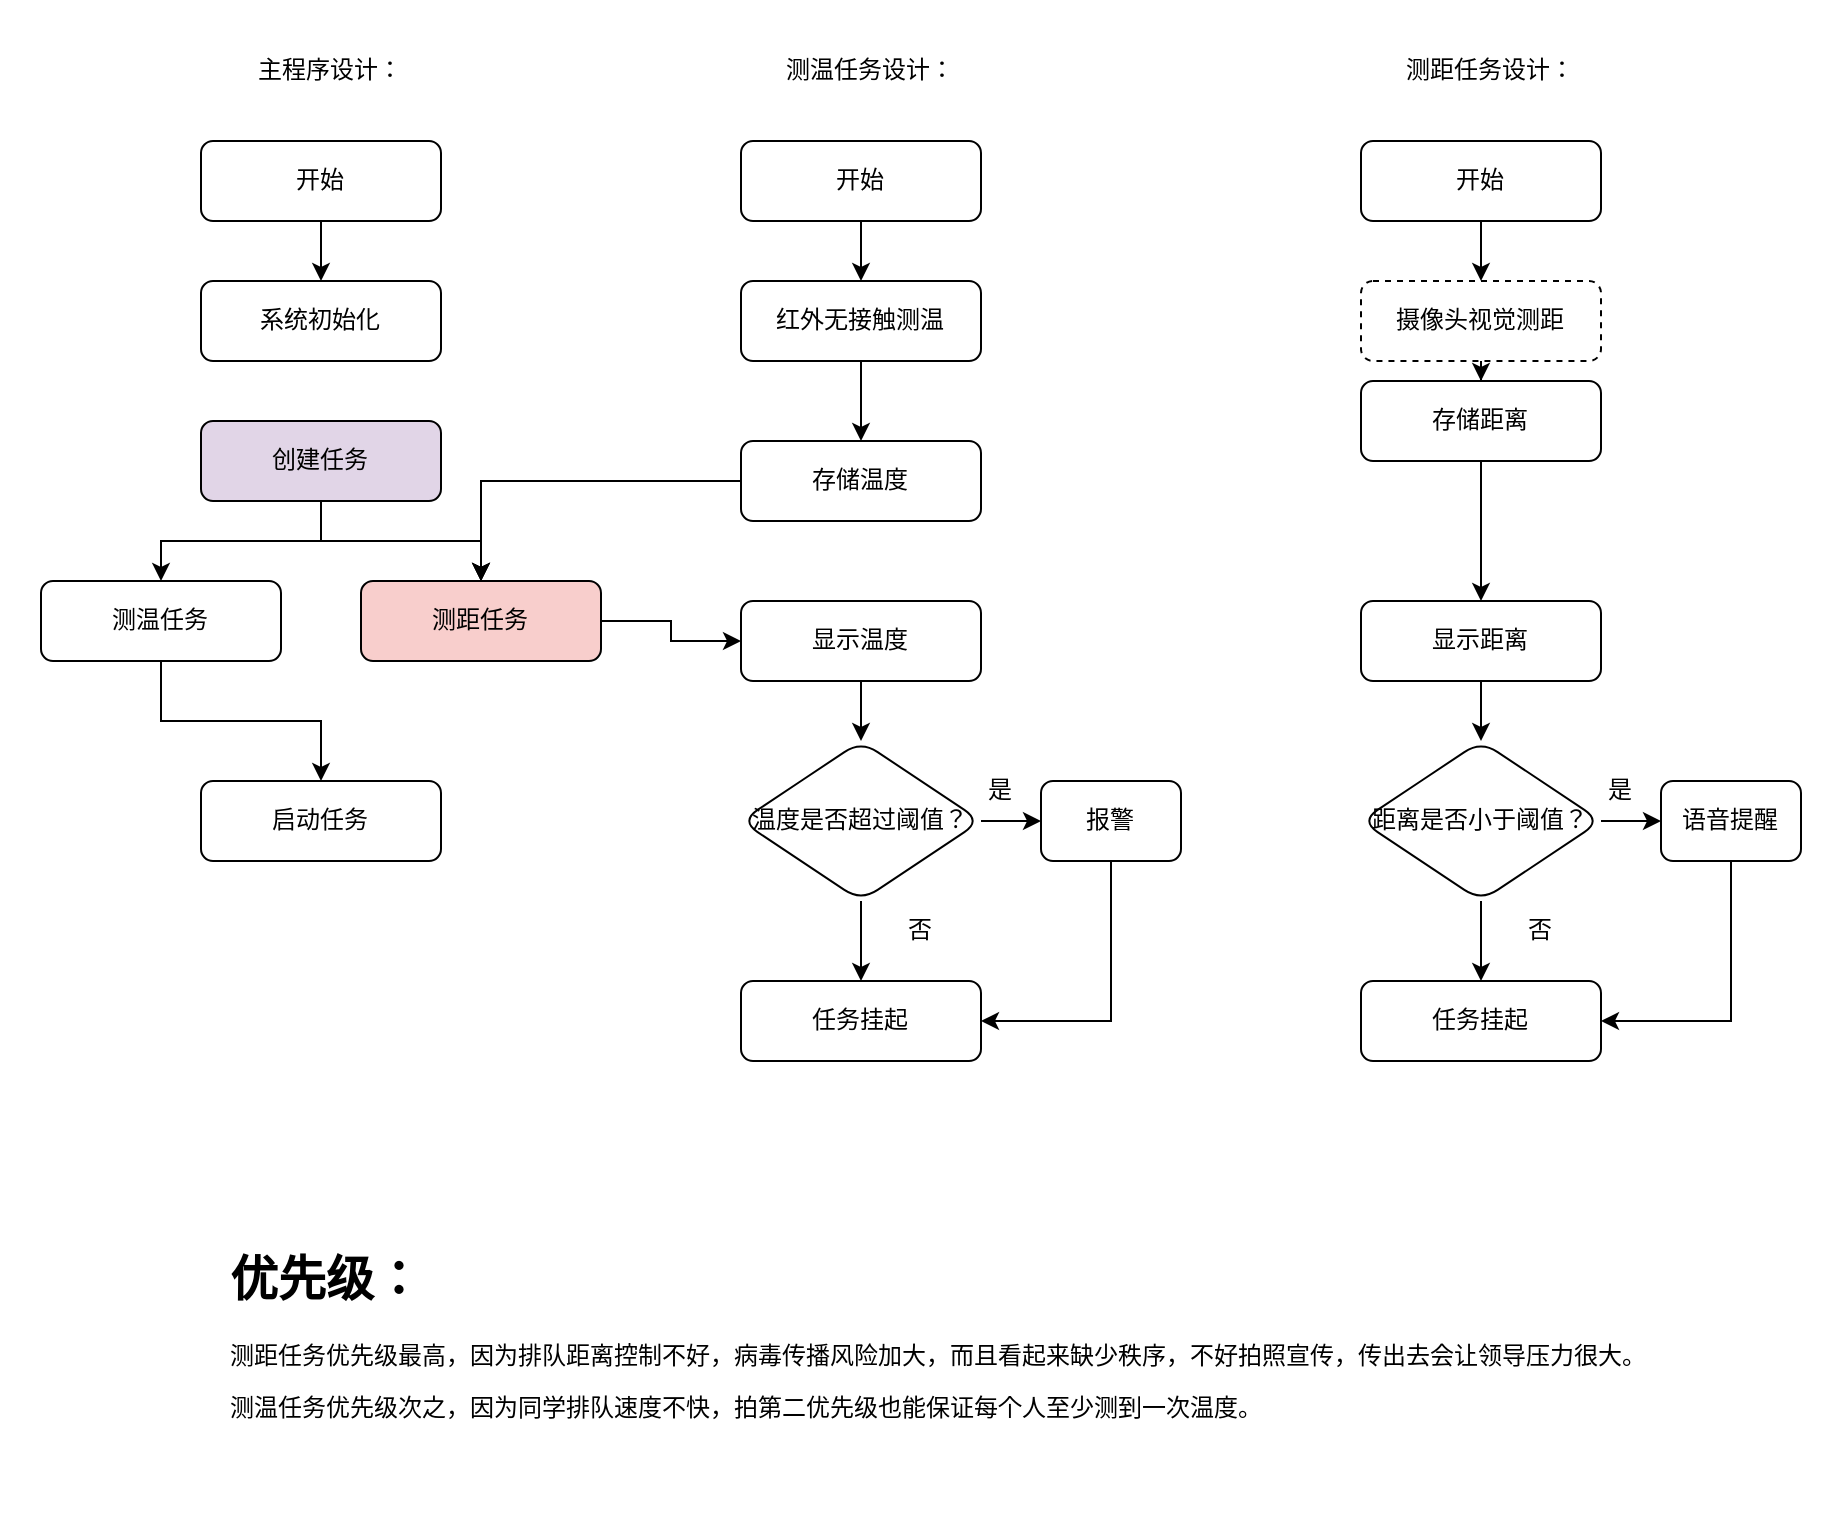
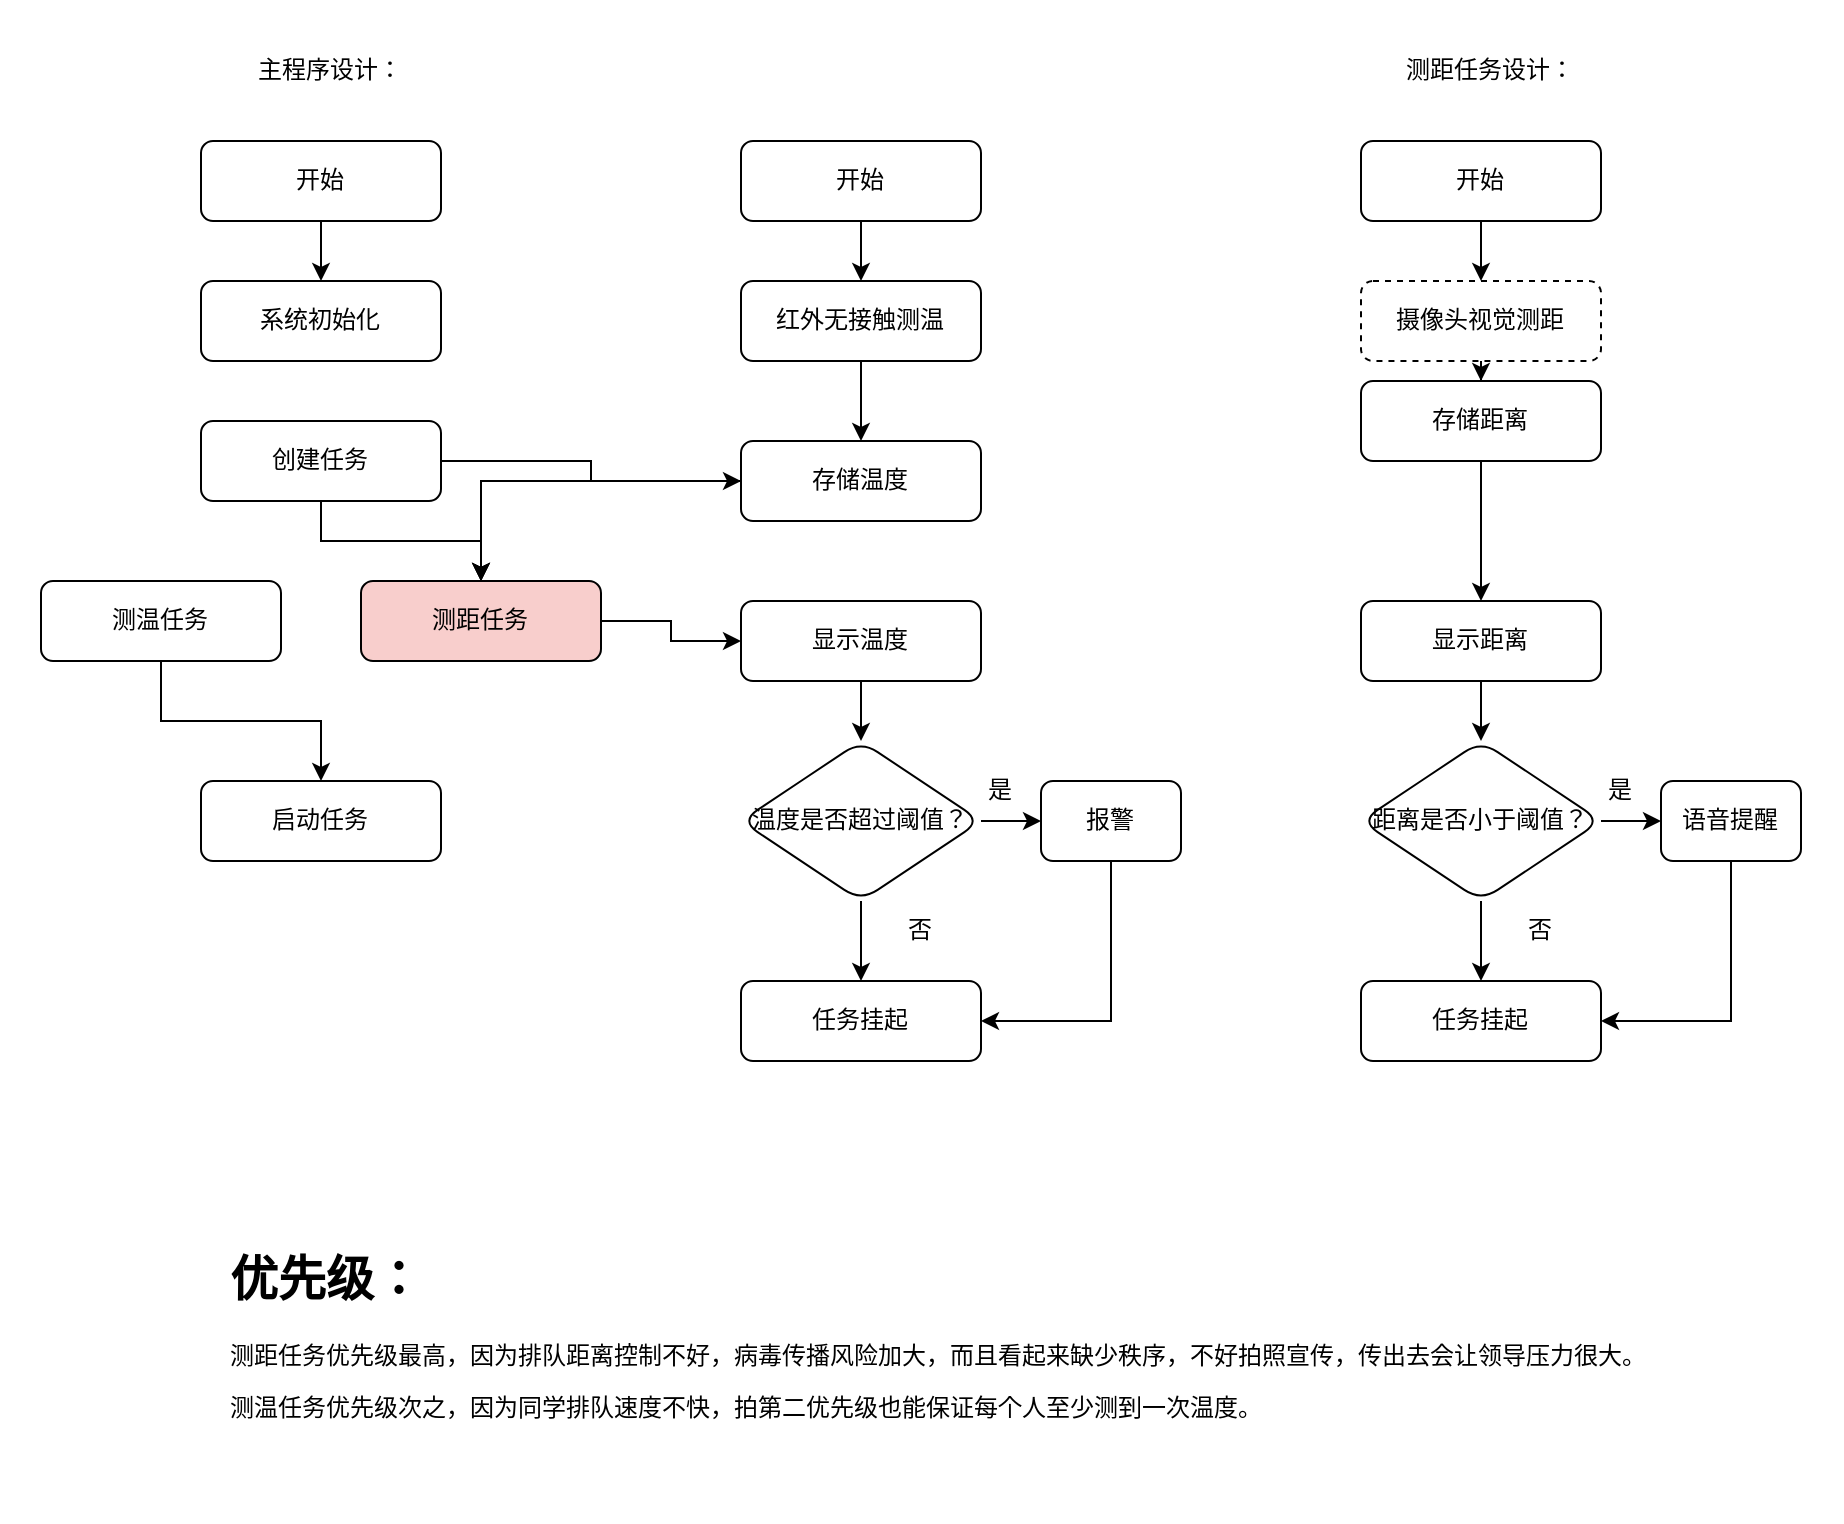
- <mxCell id="13" value="测温任务设计：" style="text;html=1;strokeColor=none;fillColor=none;align=center;verticalAlign=middle;whiteSpace=wrap;rounded=0;" vertex="1" parent="1"><mxGeometry x="380" y="20" width="110" height="30" as="geometry" /></mxCell>
- <mxCell id="10" value="创建任务" style="whiteSpace=wrap;html=1;rounded=1;glass=0;strokeWidth=1;shadow=0;fillColor=#e1d5e7;" vertex="1" parent="1"><mxGeometry x="100" y="210" width="120" height="40" as="geometry" /></mxCell>
+ <mxCell id="10" value="创建任务" style="whiteSpace=wrap;html=1;rounded=1;glass=0;strokeWidth=1;shadow=0;" vertex="1" parent="1"><mxGeometry x="100" y="210" width="120" height="40" as="geometry" /></mxCell>
- <mxCell id="9" style="edgeStyle=orthogonalEdgeStyle;rounded=0;orthogonalLoop=1;jettySize=auto;html=1;entryX=0.5;entryY=0;entryDx=0;entryDy=0;" edge="1" parent="1" source="10" target="12"><mxGeometry relative="1" as="geometry" /></mxCell>
+ <mxCell id="9" style="edgeStyle=orthogonalEdgeStyle;rounded=0;orthogonalLoop=1;jettySize=auto;html=1;" edge="1" parent="1" source="10" target="31"><mxGeometry relative="1" as="geometry" /></mxCell>
